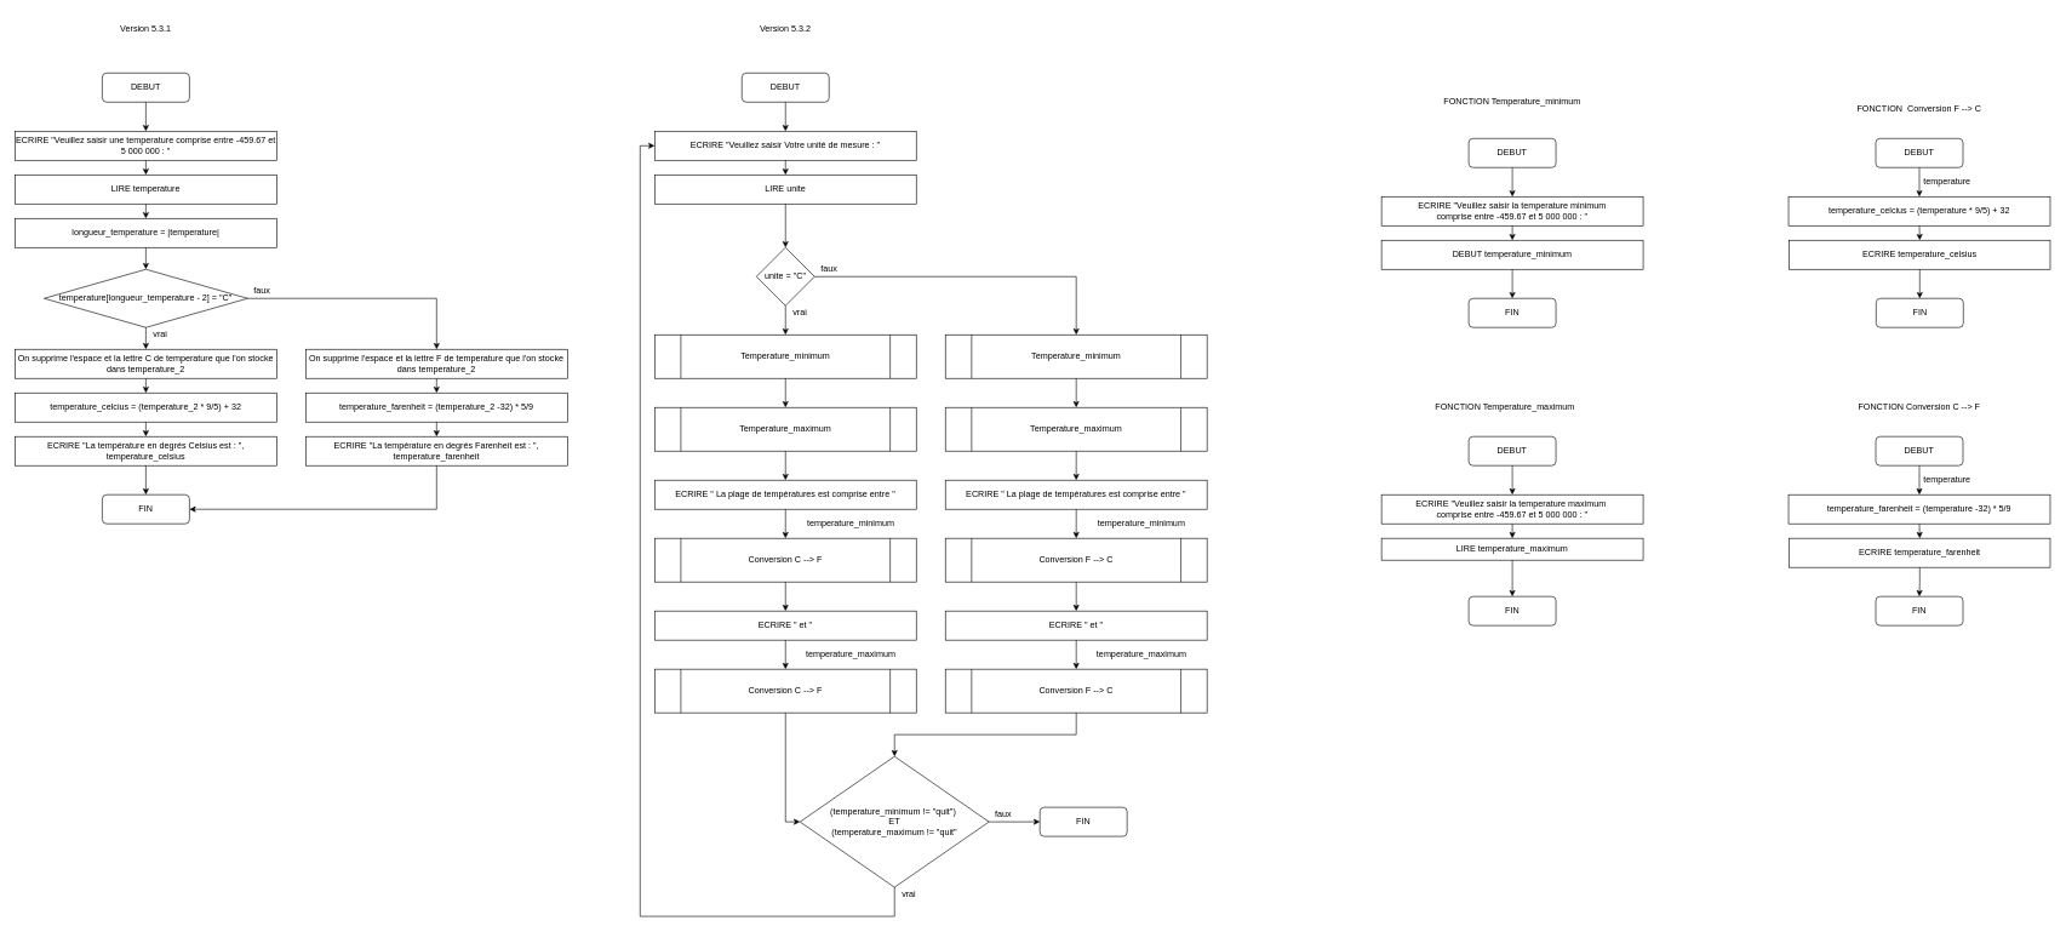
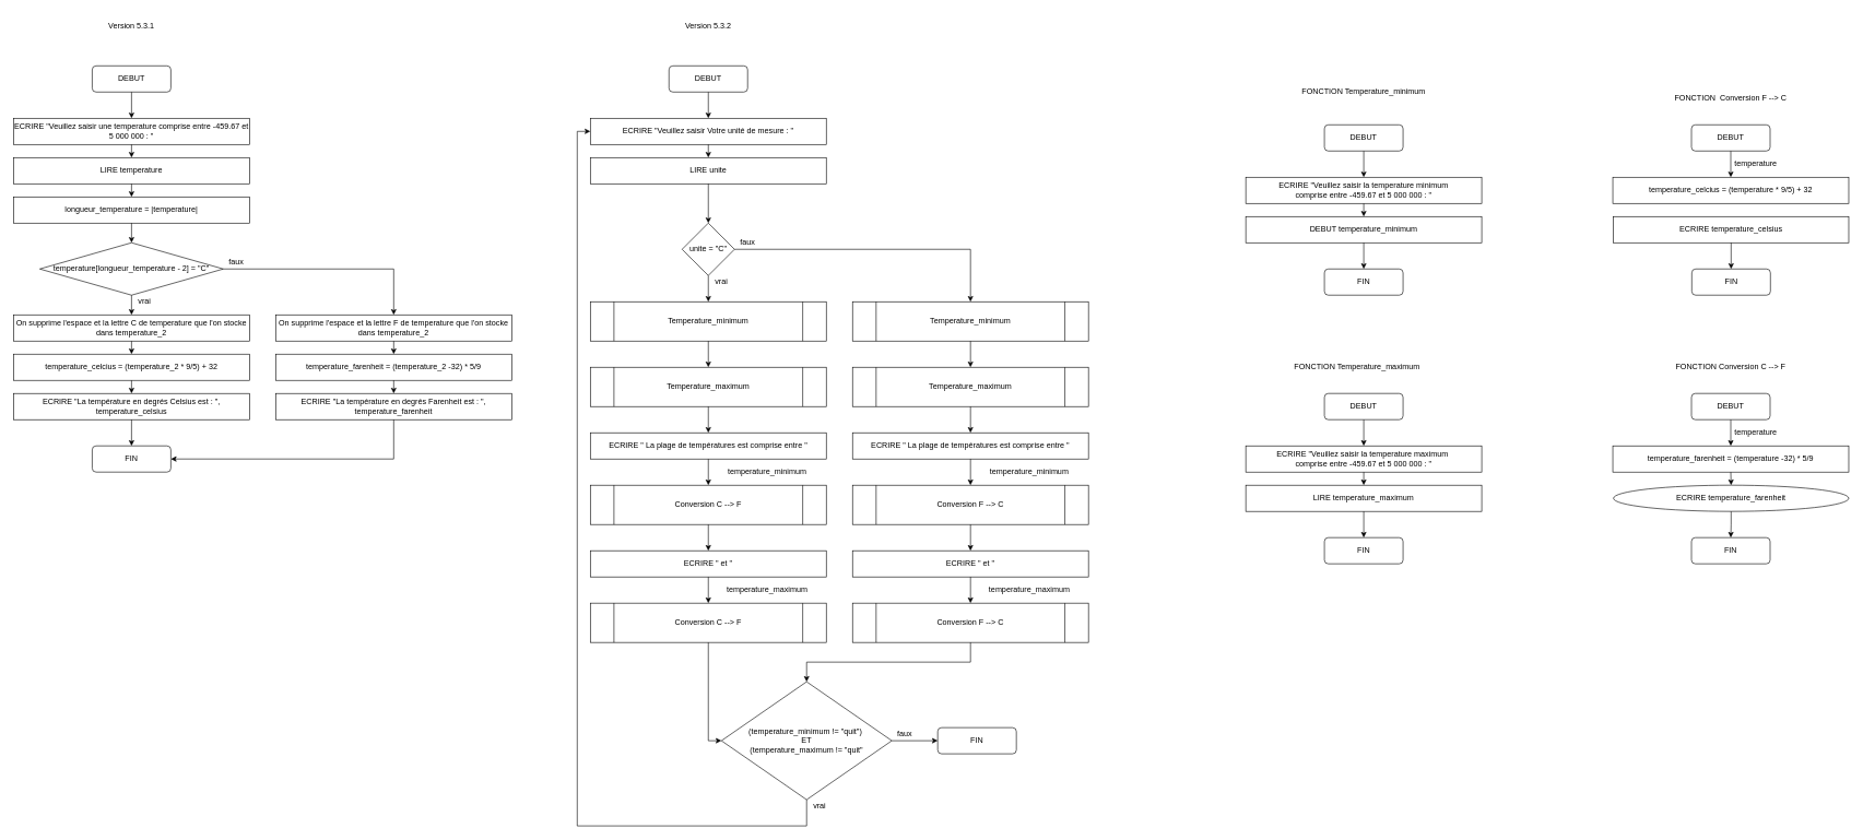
- <mxCell id="37" style="edgeStyle=orthogonalEdgeStyle;rounded=0;orthogonalLoop=1;jettySize=auto;html=1;exitX=0.5;exitY=1;exitDx=0;exitDy=0;entryX=0.5;entryY=0;entryDx=0;entryDy=0;" parent="1" source="38" target="88" edge="1"><mxGeometry relative="1" as="geometry" /></mxCell>
- <mxCell id="54" value="LIRE temperature_maximum" style="rounded=0;whiteSpace=wrap;html=1;fillColor=none;" parent="1" vertex="1"><mxGeometry x="1900" y="740" width="360" height="30" as="geometry" /></mxCell>
+ <mxCell id="54" value="LIRE temperature_maximum" style="rounded=0;whiteSpace=wrap;html=1;fillColor=none;" parent="1" vertex="1"><mxGeometry x="1900" y="740" width="360" height="40" as="geometry" /></mxCell>
- <mxCell id="90" value="ECRIRE temperature_farenheit" style="rounded=0;whiteSpace=wrap;html=1;fillColor=none;" parent="1" vertex="1"><mxGeometry x="2461" y="740" width="359" height="40" as="geometry" /></mxCell>
+ <mxCell id="90" value="ECRIRE temperature_farenheit" style="ellipse;whiteSpace=wrap;html=1;fillColor=none;" parent="1" vertex="1"><mxGeometry x="2461" y="740" width="359" height="40" as="geometry" /></mxCell>
